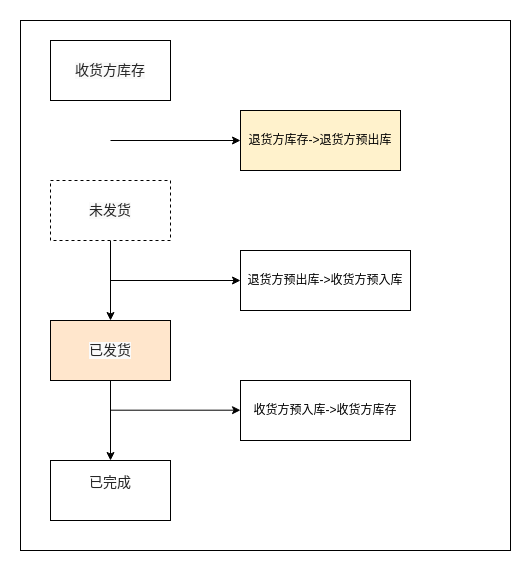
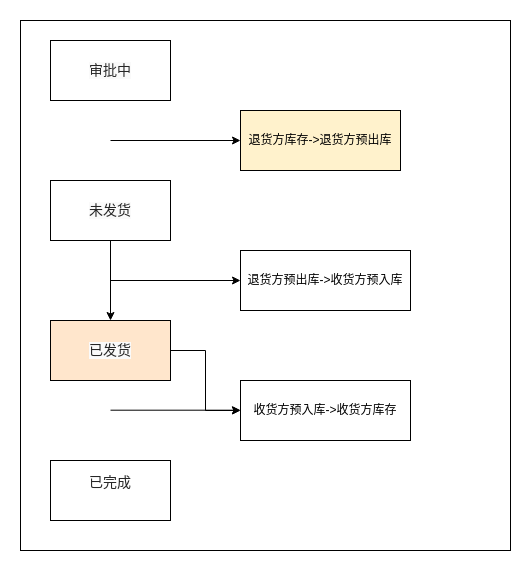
- <mxCell id="3" value="&lt;div style=&quot;box-sizing: border-box; position: relative; max-width: 100%; min-height: 1px; flex: 0 0 100%; color: rgba(0, 0, 0, 0.85); font-family: -apple-system, &amp;quot;system-ui&amp;quot;, &amp;quot;Segoe UI&amp;quot;, Roboto, Oxygen, Ubuntu, Cantarell, &amp;quot;Fira Sans&amp;quot;, &amp;quot;Droid Sans&amp;quot;, &amp;quot;Helvetica Neue&amp;quot;, sans-serif; font-size: 14px; text-align: left; background-color: rgb(250, 250, 250);&quot; class=&quot;ant-col ant-col-24&quot;&gt;收货方库存&lt;/div&gt;" style="rounded=0;whiteSpace=wrap;html=1;" vertex="1" parent="1"><mxGeometry x="50" y="40" width="120" height="60" as="geometry" /></mxCell>
+ <mxCell id="3" value="&lt;div style=&quot;box-sizing: border-box; position: relative; max-width: 100%; min-height: 1px; flex: 0 0 100%; color: rgba(0, 0, 0, 0.85); font-family: -apple-system, &amp;quot;system-ui&amp;quot;, &amp;quot;Segoe UI&amp;quot;, Roboto, Oxygen, Ubuntu, Cantarell, &amp;quot;Fira Sans&amp;quot;, &amp;quot;Droid Sans&amp;quot;, &amp;quot;Helvetica Neue&amp;quot;, sans-serif; font-size: 14px; text-align: left; background-color: rgb(250, 250, 250);&quot; class=&quot;ant-col ant-col-24&quot;&gt;审批中&lt;/div&gt;" style="rounded=0;whiteSpace=wrap;html=1;" vertex="1" parent="1"><mxGeometry x="50" y="40" width="120" height="60" as="geometry" /></mxCell>
- <mxCell id="5" value="&lt;div style=&quot;box-sizing: border-box; position: relative; max-width: 100%; min-height: 1px; flex: 0 0 100%; color: rgba(0, 0, 0, 0.85); font-family: -apple-system, &amp;quot;system-ui&amp;quot;, &amp;quot;Segoe UI&amp;quot;, Roboto, Oxygen, Ubuntu, Cantarell, &amp;quot;Fira Sans&amp;quot;, &amp;quot;Droid Sans&amp;quot;, &amp;quot;Helvetica Neue&amp;quot;, sans-serif; font-size: 14px; text-align: left; background-color: rgb(250, 250, 250);&quot; class=&quot;ant-col ant-col-24&quot;&gt;未发货&lt;/div&gt;" style="rounded=0;whiteSpace=wrap;html=1;dashed=1;" vertex="1" parent="1"><mxGeometry x="50" y="180" width="120" height="60" as="geometry" /></mxCell>
+ <mxCell id="5" value="&lt;div style=&quot;box-sizing: border-box; position: relative; max-width: 100%; min-height: 1px; flex: 0 0 100%; color: rgba(0, 0, 0, 0.85); font-family: -apple-system, &amp;quot;system-ui&amp;quot;, &amp;quot;Segoe UI&amp;quot;, Roboto, Oxygen, Ubuntu, Cantarell, &amp;quot;Fira Sans&amp;quot;, &amp;quot;Droid Sans&amp;quot;, &amp;quot;Helvetica Neue&amp;quot;, sans-serif; font-size: 14px; text-align: left; background-color: rgb(250, 250, 250);&quot; class=&quot;ant-col ant-col-24&quot;&gt;未发货&lt;/div&gt;" style="rounded=0;whiteSpace=wrap;html=1;" vertex="1" parent="1"><mxGeometry x="50" y="180" width="120" height="60" as="geometry" /></mxCell>
- <mxCell id="8" value="" style="edgeStyle=orthogonalEdgeStyle;rounded=0;orthogonalLoop=1;jettySize=auto;html=1;" edge="1" parent="1" source="9" target="12"><mxGeometry relative="1" as="geometry" /></mxCell>
+ <mxCell id="8" value="" style="edgeStyle=orthogonalEdgeStyle;rounded=0;orthogonalLoop=1;jettySize=auto;html=1;" edge="1" parent="1" source="9" target="13"><mxGeometry relative="1" as="geometry" /></mxCell>
